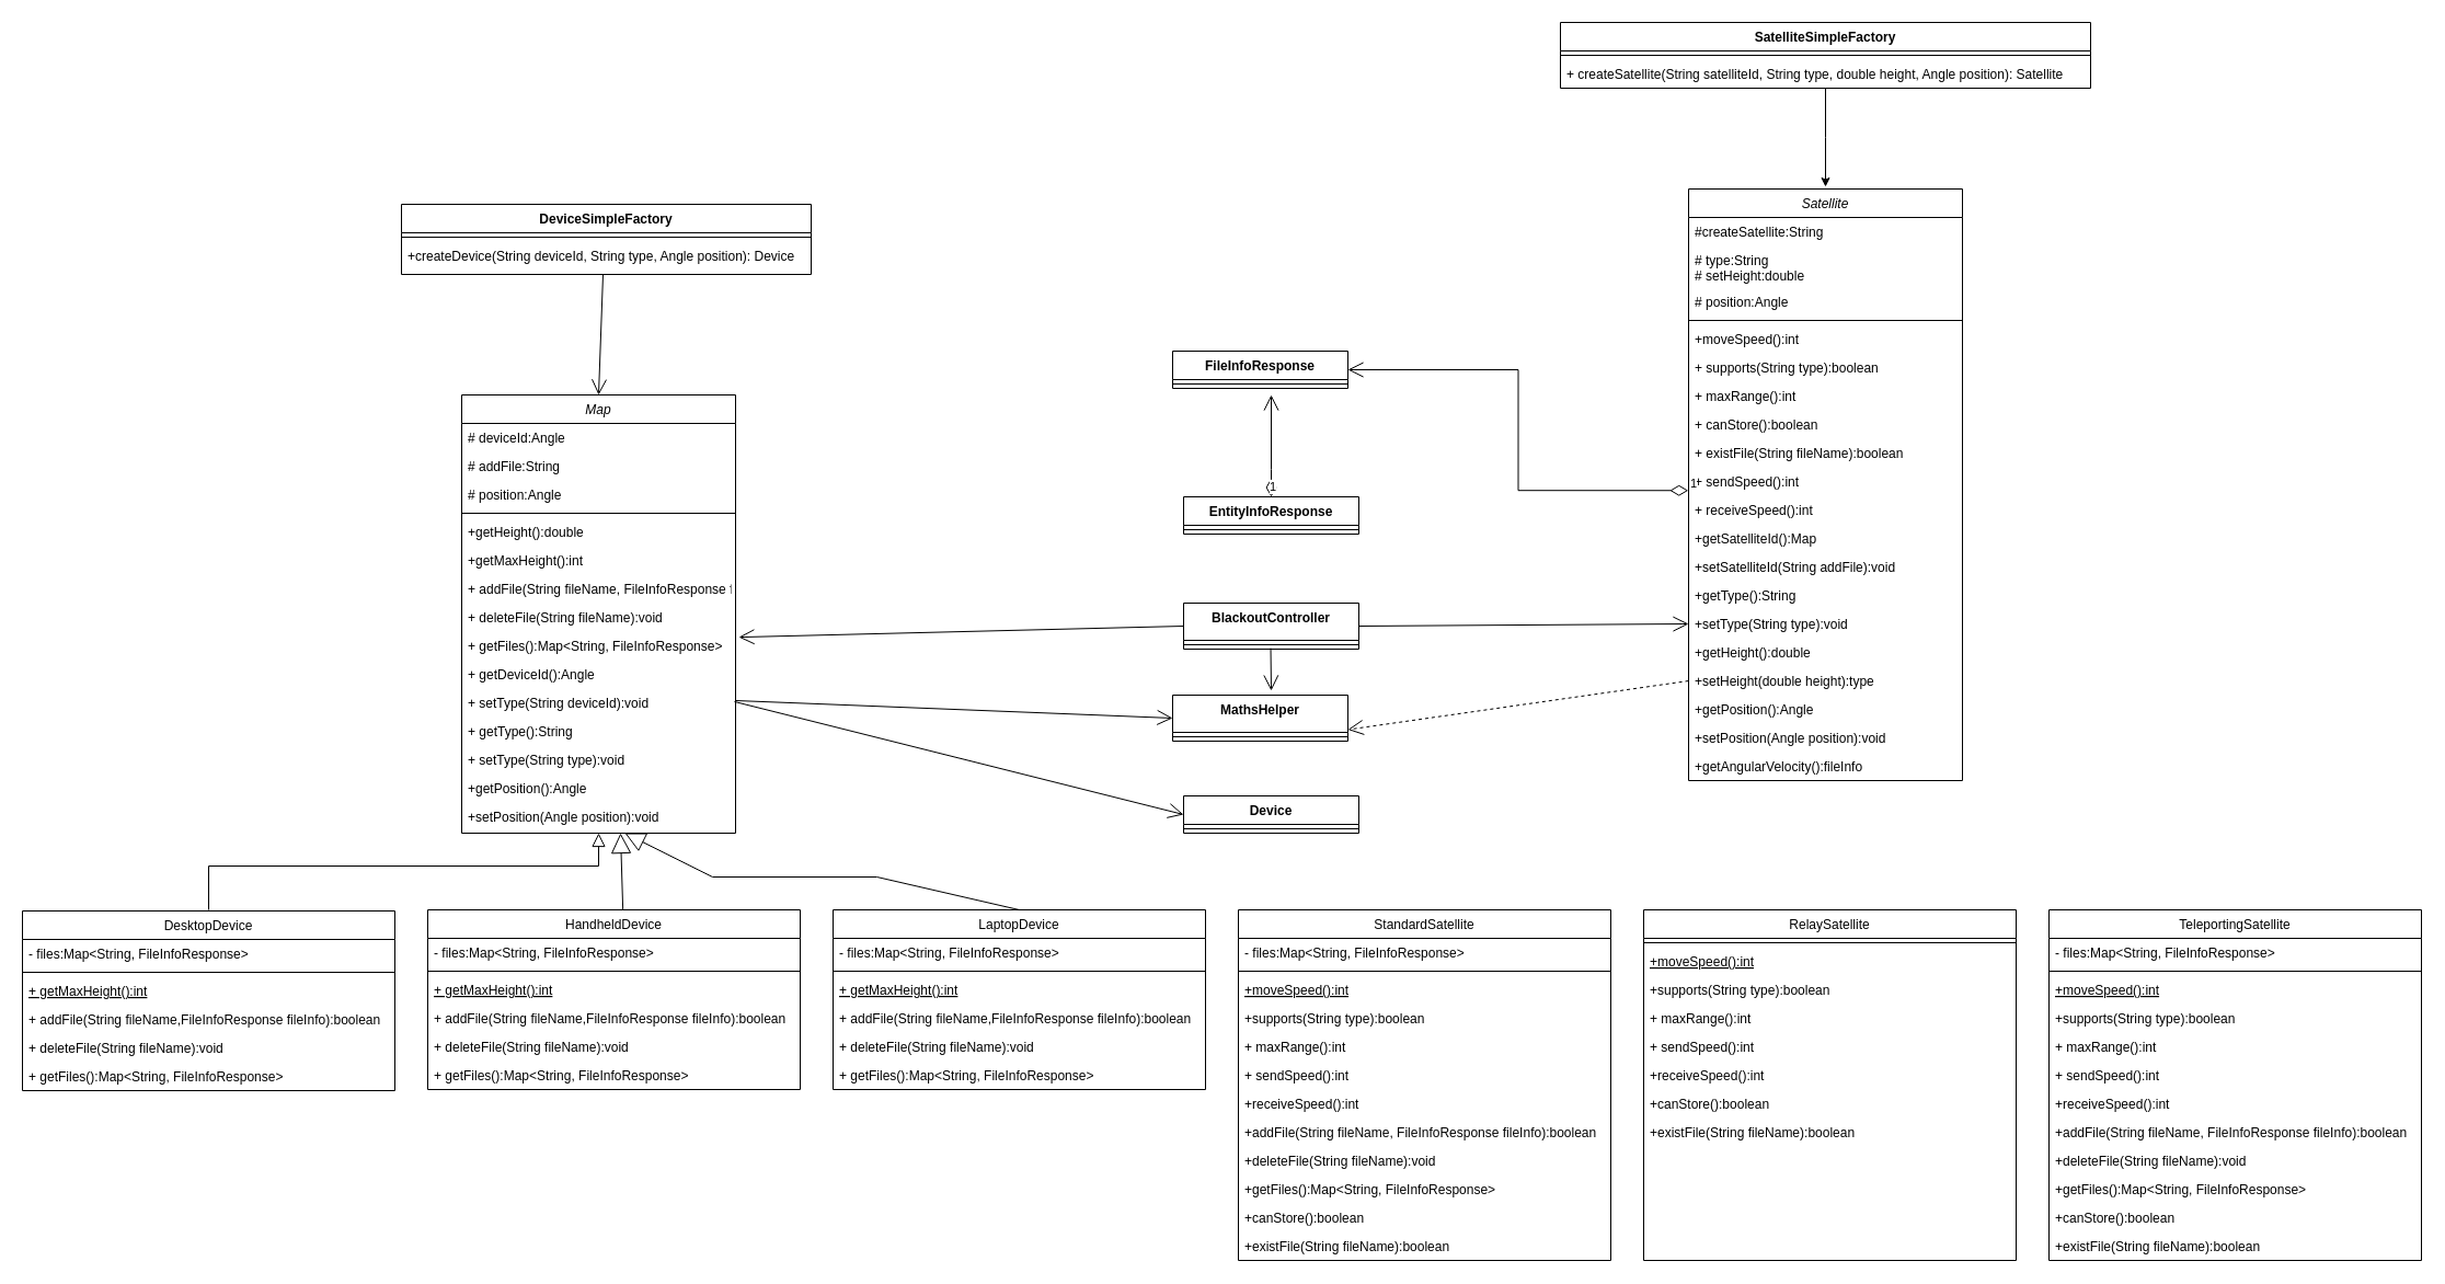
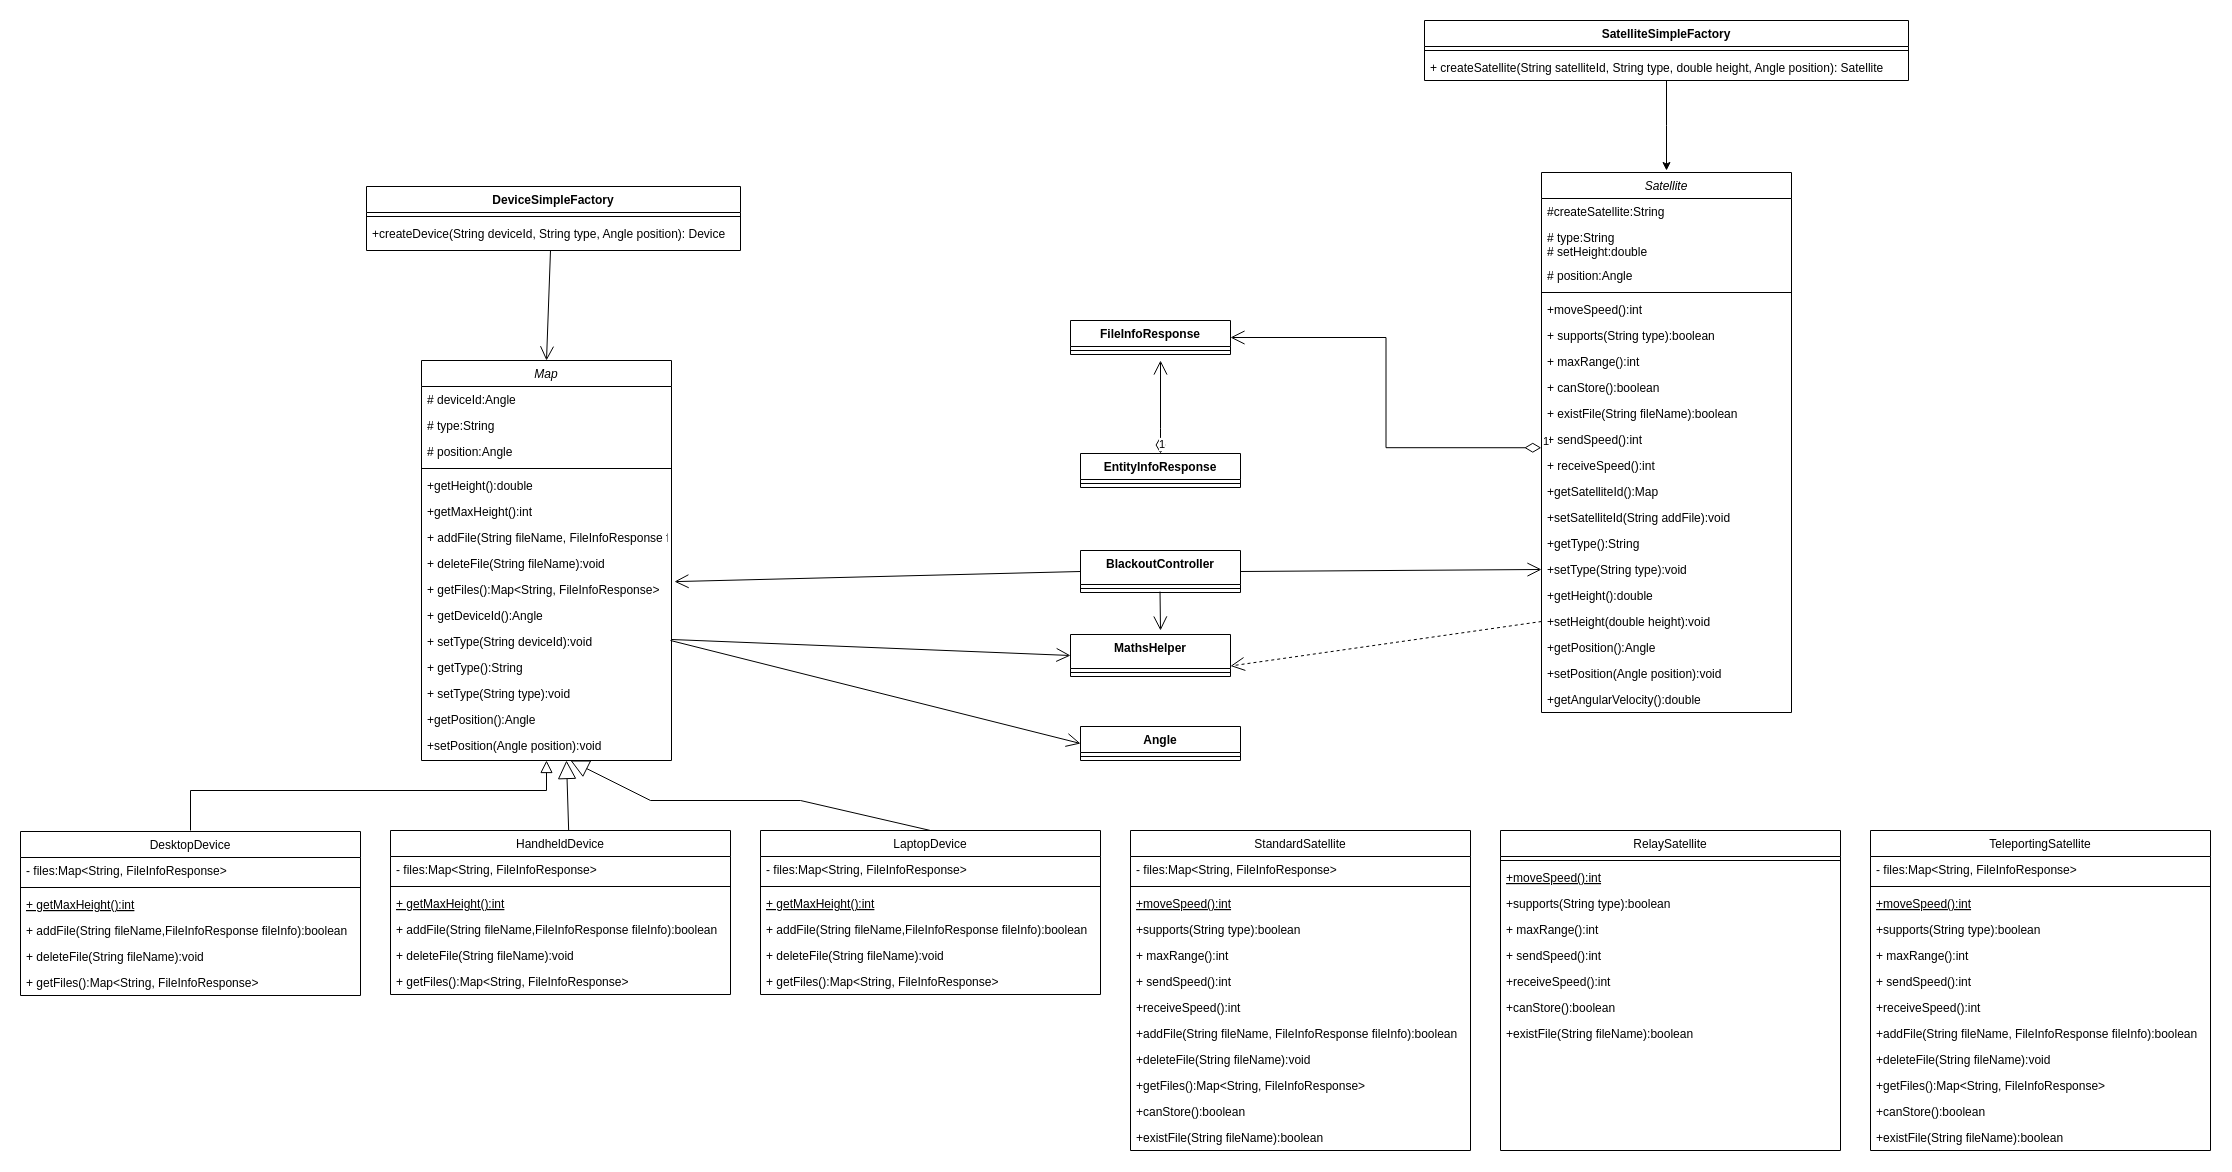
- <mxCell id="4" value="# addFile:String" style="text;align=left;verticalAlign=top;spacingLeft=4;spacingRight=4;overflow=hidden;rotatable=0;points=[[0,0.5],[1,0.5]];portConstraint=eastwest;rounded=0;shadow=0;html=0;" parent="2" vertex="1"><mxGeometry y="52" width="250" height="26" as="geometry" /></mxCell>
+ <mxCell id="4" value="# type:String" style="text;align=left;verticalAlign=top;spacingLeft=4;spacingRight=4;overflow=hidden;rotatable=0;points=[[0,0.5],[1,0.5]];portConstraint=eastwest;rounded=0;shadow=0;html=0;" parent="2" vertex="1"><mxGeometry y="52" width="250" height="26" as="geometry" /></mxCell>
- <mxCell id="63" value="+setHeight(double height):type" style="text;align=left;verticalAlign=top;spacingLeft=4;spacingRight=4;overflow=hidden;rotatable=0;points=[[0,0.5],[1,0.5]];portConstraint=eastwest;" vertex="1" parent="46"><mxGeometry y="436" width="250" height="26" as="geometry" /></mxCell>
+ <mxCell id="63" value="+setHeight(double height):void" style="text;align=left;verticalAlign=top;spacingLeft=4;spacingRight=4;overflow=hidden;rotatable=0;points=[[0,0.5],[1,0.5]];portConstraint=eastwest;" vertex="1" parent="46"><mxGeometry y="436" width="250" height="26" as="geometry" /></mxCell>
- <mxCell id="66" value="+getAngularVelocity():fileInfo" style="text;align=left;verticalAlign=top;spacingLeft=4;spacingRight=4;overflow=hidden;rotatable=0;points=[[0,0.5],[1,0.5]];portConstraint=eastwest;" vertex="1" parent="46"><mxGeometry y="514" width="250" height="26" as="geometry" /></mxCell>
+ <mxCell id="66" value="+getAngularVelocity():double" style="text;align=left;verticalAlign=top;spacingLeft=4;spacingRight=4;overflow=hidden;rotatable=0;points=[[0,0.5],[1,0.5]];portConstraint=eastwest;" vertex="1" parent="46"><mxGeometry y="514" width="250" height="26" as="geometry" /></mxCell>
- <mxCell id="110" value="Device" style="swimlane;fontStyle=1;align=center;verticalAlign=top;childLayout=stackLayout;horizontal=1;startSize=26;horizontalStack=0;resizeParent=1;resizeParentMax=0;resizeLast=0;collapsible=1;marginBottom=0;" vertex="1" parent="1"><mxGeometry x="1080" y="726" width="160" height="34" as="geometry" /></mxCell>
+ <mxCell id="110" value="Angle" style="swimlane;fontStyle=1;align=center;verticalAlign=top;childLayout=stackLayout;horizontal=1;startSize=26;horizontalStack=0;resizeParent=1;resizeParentMax=0;resizeLast=0;collapsible=1;marginBottom=0;" vertex="1" parent="1"><mxGeometry x="1080" y="726" width="160" height="34" as="geometry" /></mxCell>
